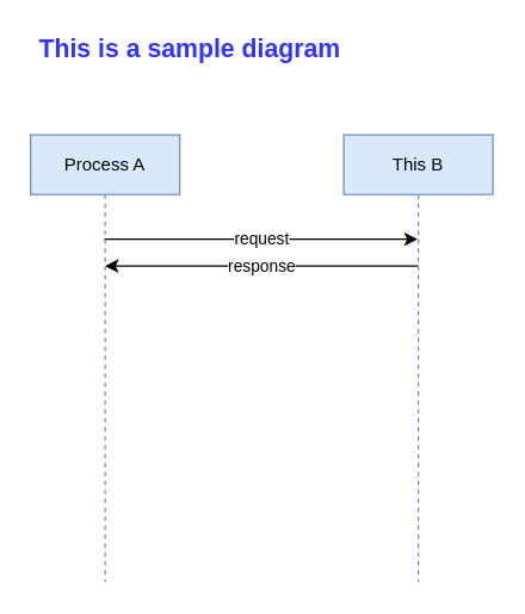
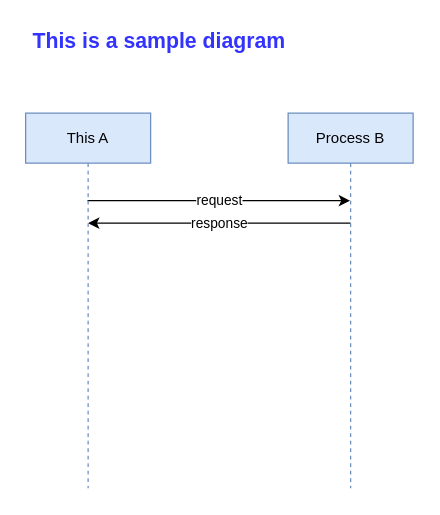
- <mxCell id="4" value="Process A" style="shape=umlLifeline;perimeter=lifelinePerimeter;whiteSpace=wrap;html=1;container=1;collapsible=0;recursiveResize=0;outlineConnect=0;fillColor=#dae8fc;strokeColor=#6c8ebf;" parent="1" vertex="1"><mxGeometry x="20" y="90" width="100" height="300" as="geometry" /></mxCell>
+ <mxCell id="4" value="This A" style="shape=umlLifeline;perimeter=lifelinePerimeter;whiteSpace=wrap;html=1;container=1;collapsible=0;recursiveResize=0;outlineConnect=0;fillColor=#dae8fc;strokeColor=#6c8ebf;" parent="1" vertex="1"><mxGeometry x="20" y="90" width="100" height="300" as="geometry" /></mxCell>
- <mxCell id="5" value="This B" style="shape=umlLifeline;perimeter=lifelinePerimeter;whiteSpace=wrap;html=1;container=1;collapsible=0;recursiveResize=0;outlineConnect=0;fillColor=#dae8fc;strokeColor=#6c8ebf;" parent="1" vertex="1"><mxGeometry x="230" y="90" width="100" height="300" as="geometry" /></mxCell>
+ <mxCell id="5" value="Process B" style="shape=umlLifeline;perimeter=lifelinePerimeter;whiteSpace=wrap;html=1;container=1;collapsible=0;recursiveResize=0;outlineConnect=0;fillColor=#dae8fc;strokeColor=#6c8ebf;" parent="1" vertex="1"><mxGeometry x="230" y="90" width="100" height="300" as="geometry" /></mxCell>
